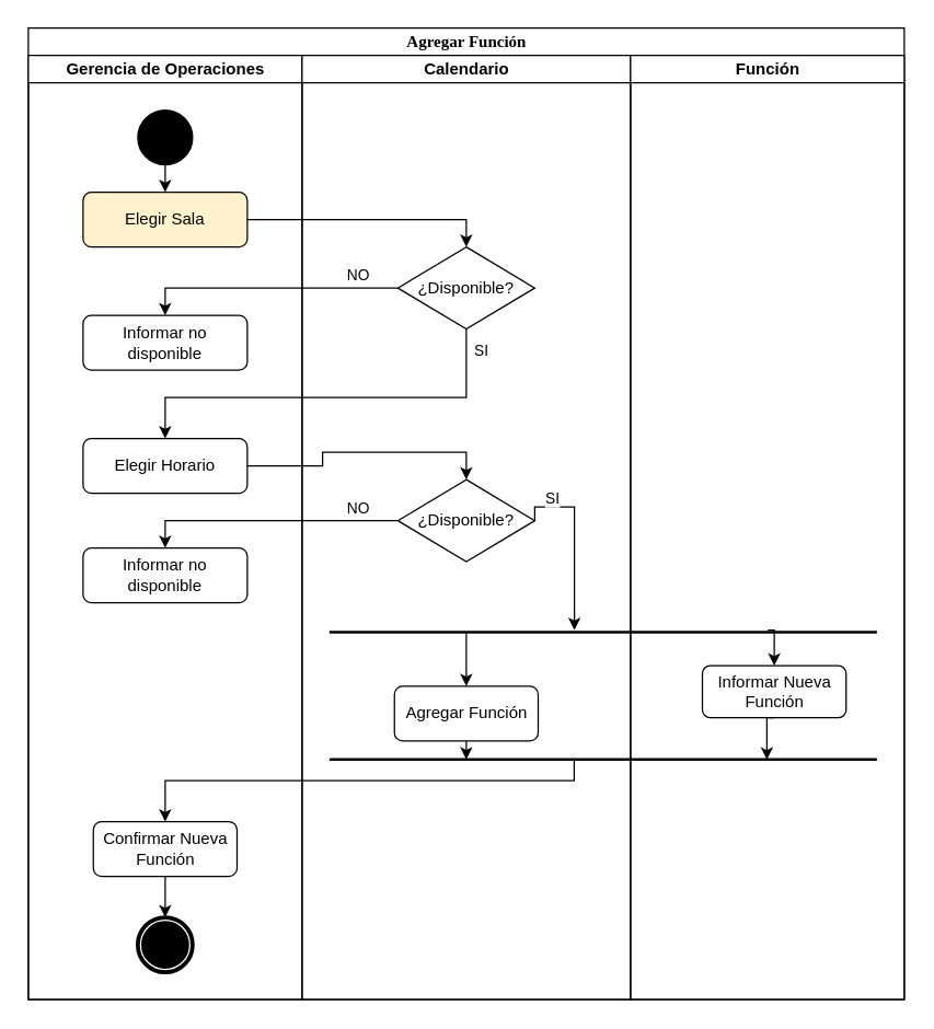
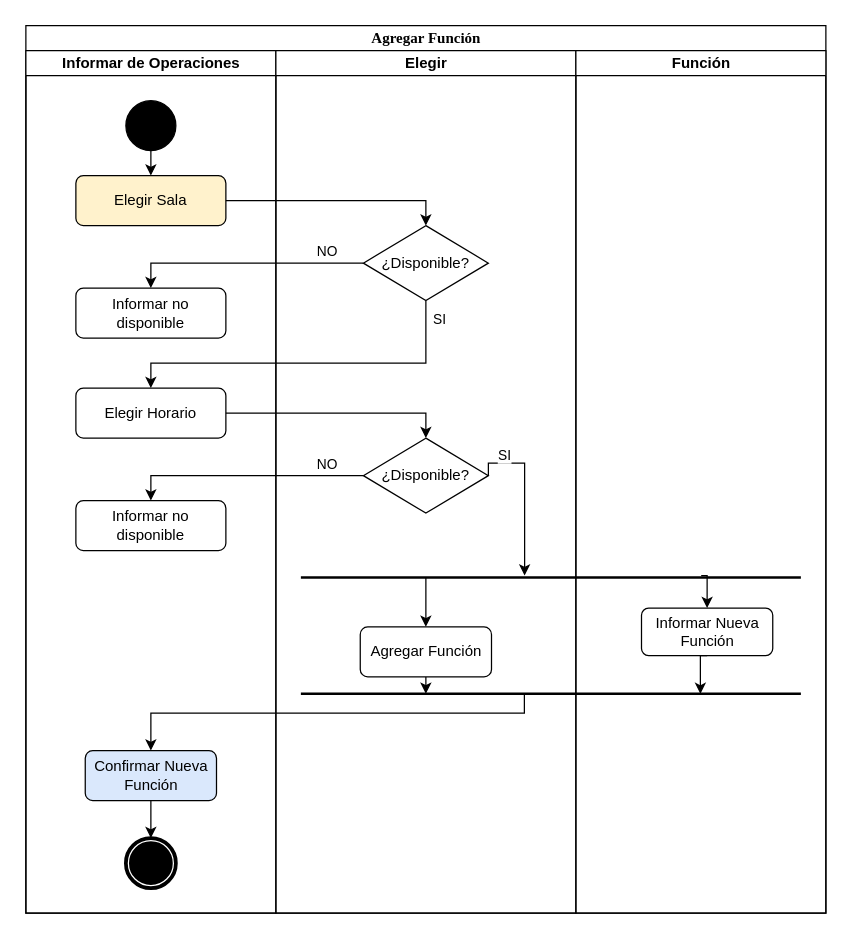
- <mxCell id="3" value="Gerencia de Operaciones" style="swimlane;html=1;startSize=20;" parent="2" vertex="1"><mxGeometry y="20" width="200" height="690" as="geometry" /></mxCell>
+ <mxCell id="3" value="Informar de Operaciones" style="swimlane;html=1;startSize=20;" parent="2" vertex="1"><mxGeometry y="20" width="200" height="690" as="geometry" /></mxCell>
- <mxCell id="13" value="Calendario" style="swimlane;html=1;startSize=20;" parent="2" vertex="1"><mxGeometry x="200" y="20" width="240" height="690" as="geometry" /></mxCell>
+ <mxCell id="13" value="Elegir" style="swimlane;html=1;startSize=20;" parent="2" vertex="1"><mxGeometry x="200" y="20" width="240" height="690" as="geometry" /></mxCell>
- <mxCell id="9" value="Elegir Horario" style="rounded=1;whiteSpace=wrap;html=1;" vertex="1" parent="3"><mxGeometry x="40" y="280" width="120" height="40" as="geometry" /></mxCell>
+ <mxCell id="9" value="Elegir Horario" style="rounded=1;whiteSpace=wrap;html=1;" vertex="1" parent="3"><mxGeometry x="40" y="270" width="120" height="40" as="geometry" /></mxCell>
- <mxCell id="12" value="Confirmar Nueva&lt;br&gt;Función" style="rounded=1;whiteSpace=wrap;html=1;" vertex="1" parent="3"><mxGeometry x="47.5" y="560" width="105" height="40" as="geometry" /></mxCell>
+ <mxCell id="12" value="Confirmar Nueva&lt;br&gt;Función" style="rounded=1;whiteSpace=wrap;html=1;fillColor=#dae8fc;" vertex="1" parent="3"><mxGeometry x="47.5" y="560" width="105" height="40" as="geometry" /></mxCell>
